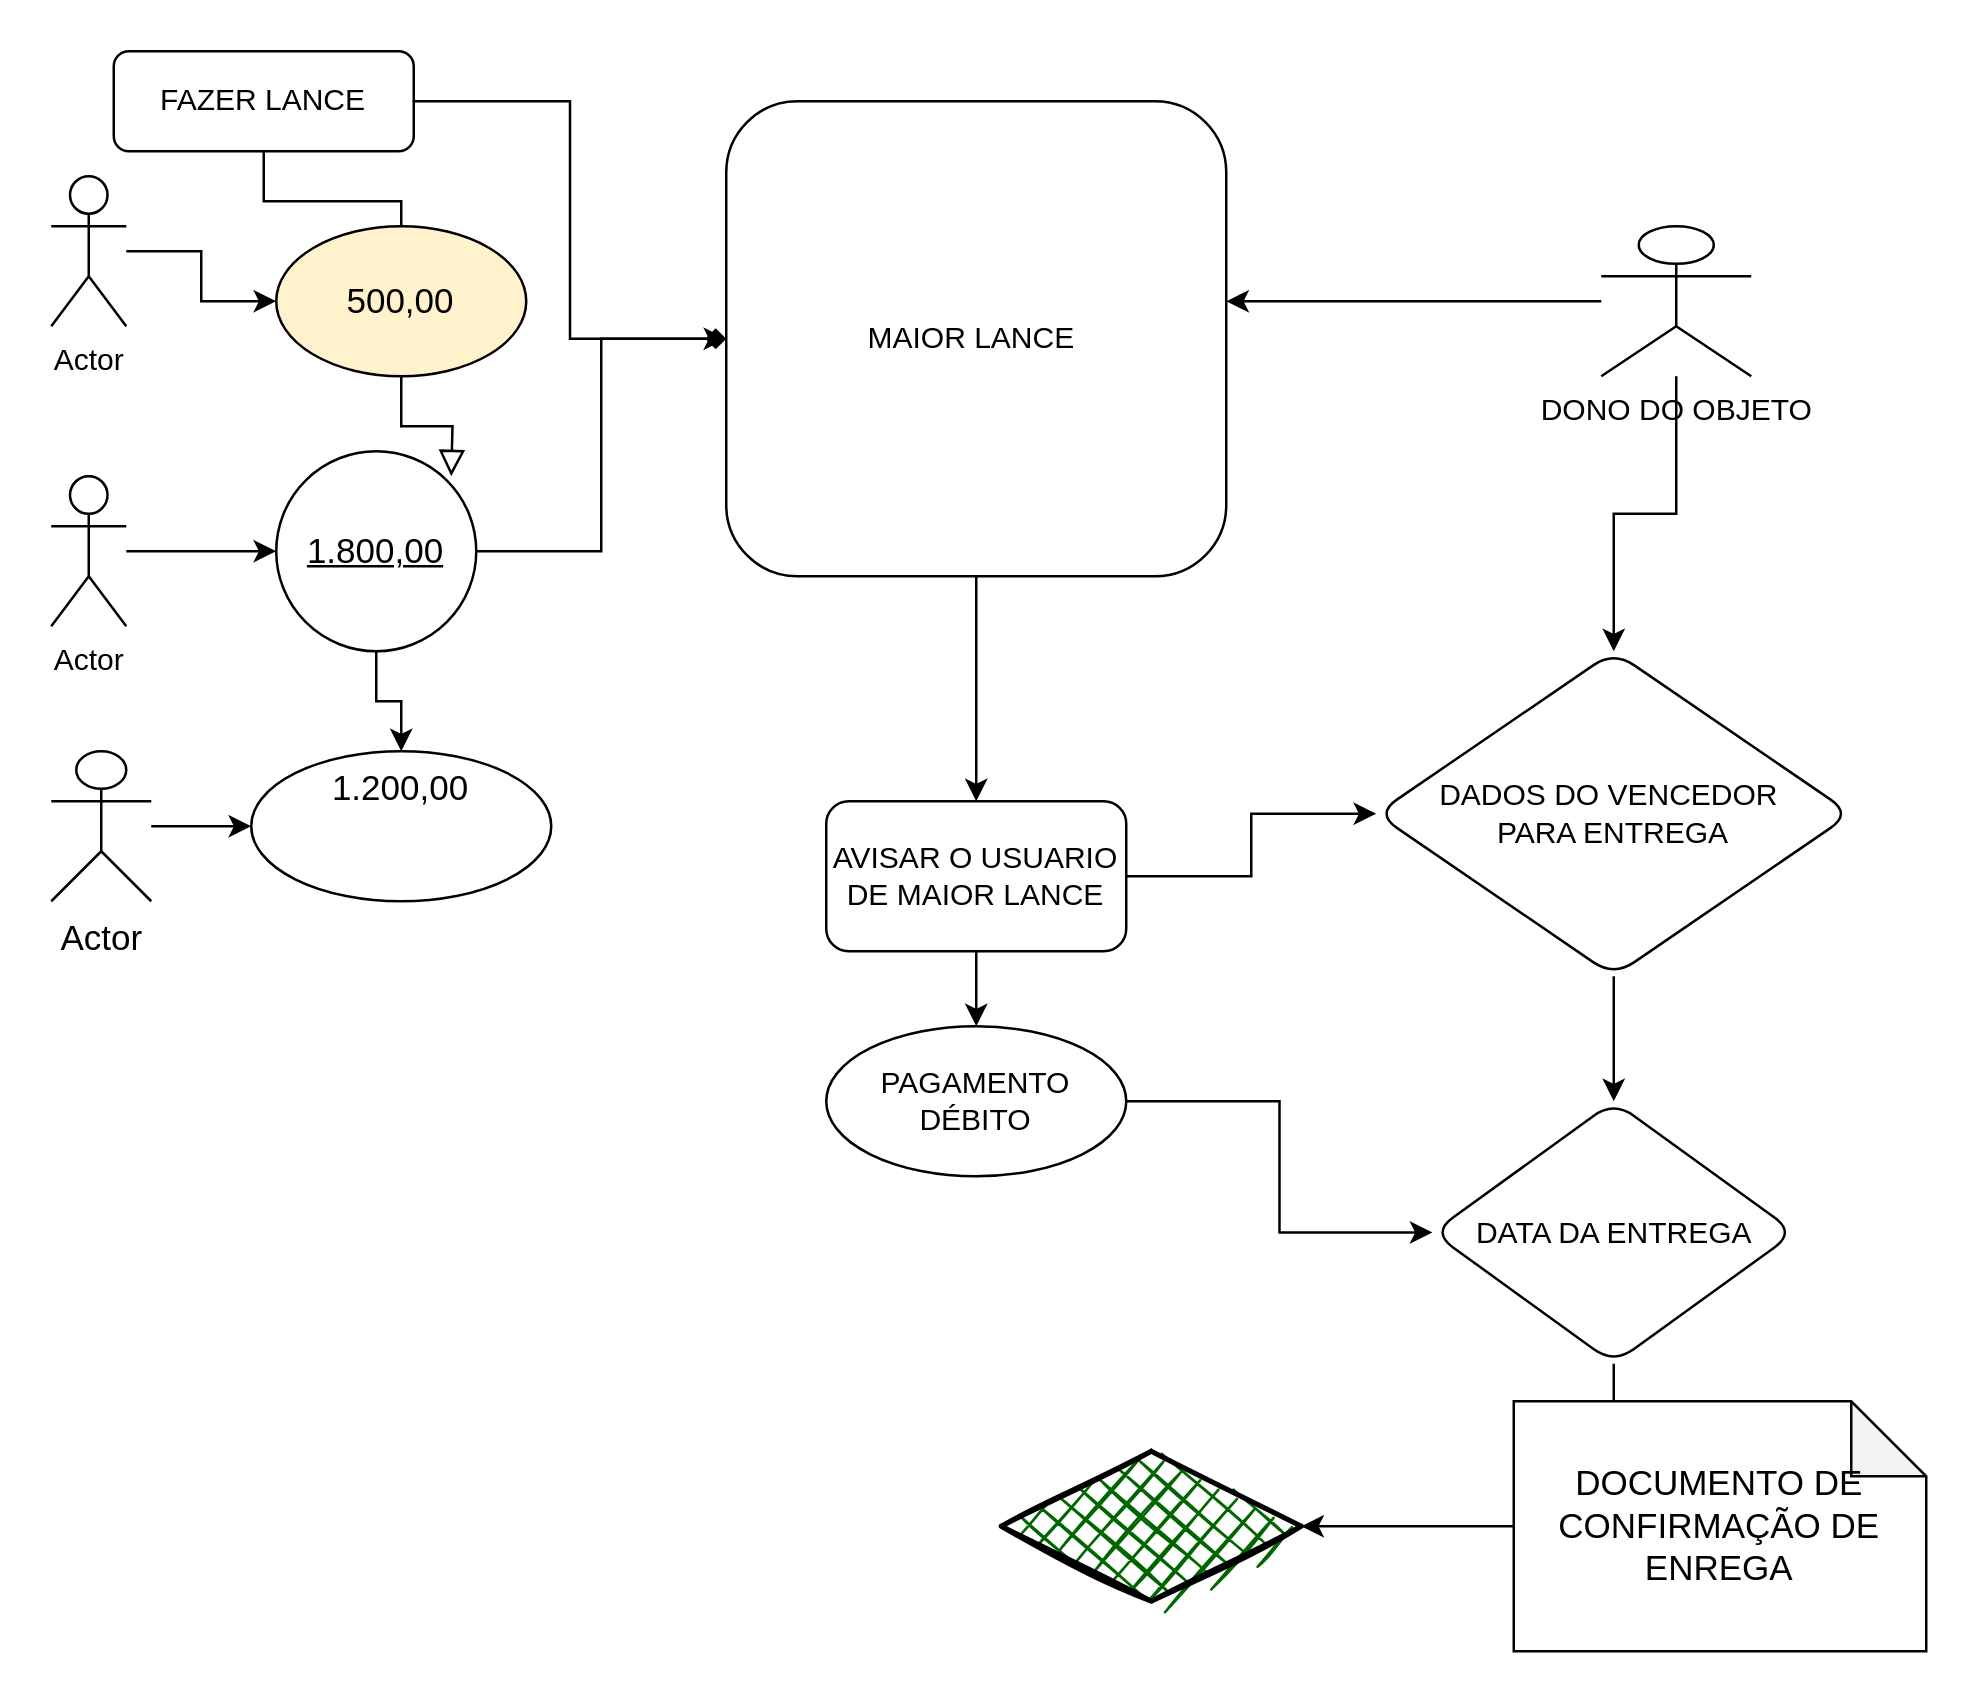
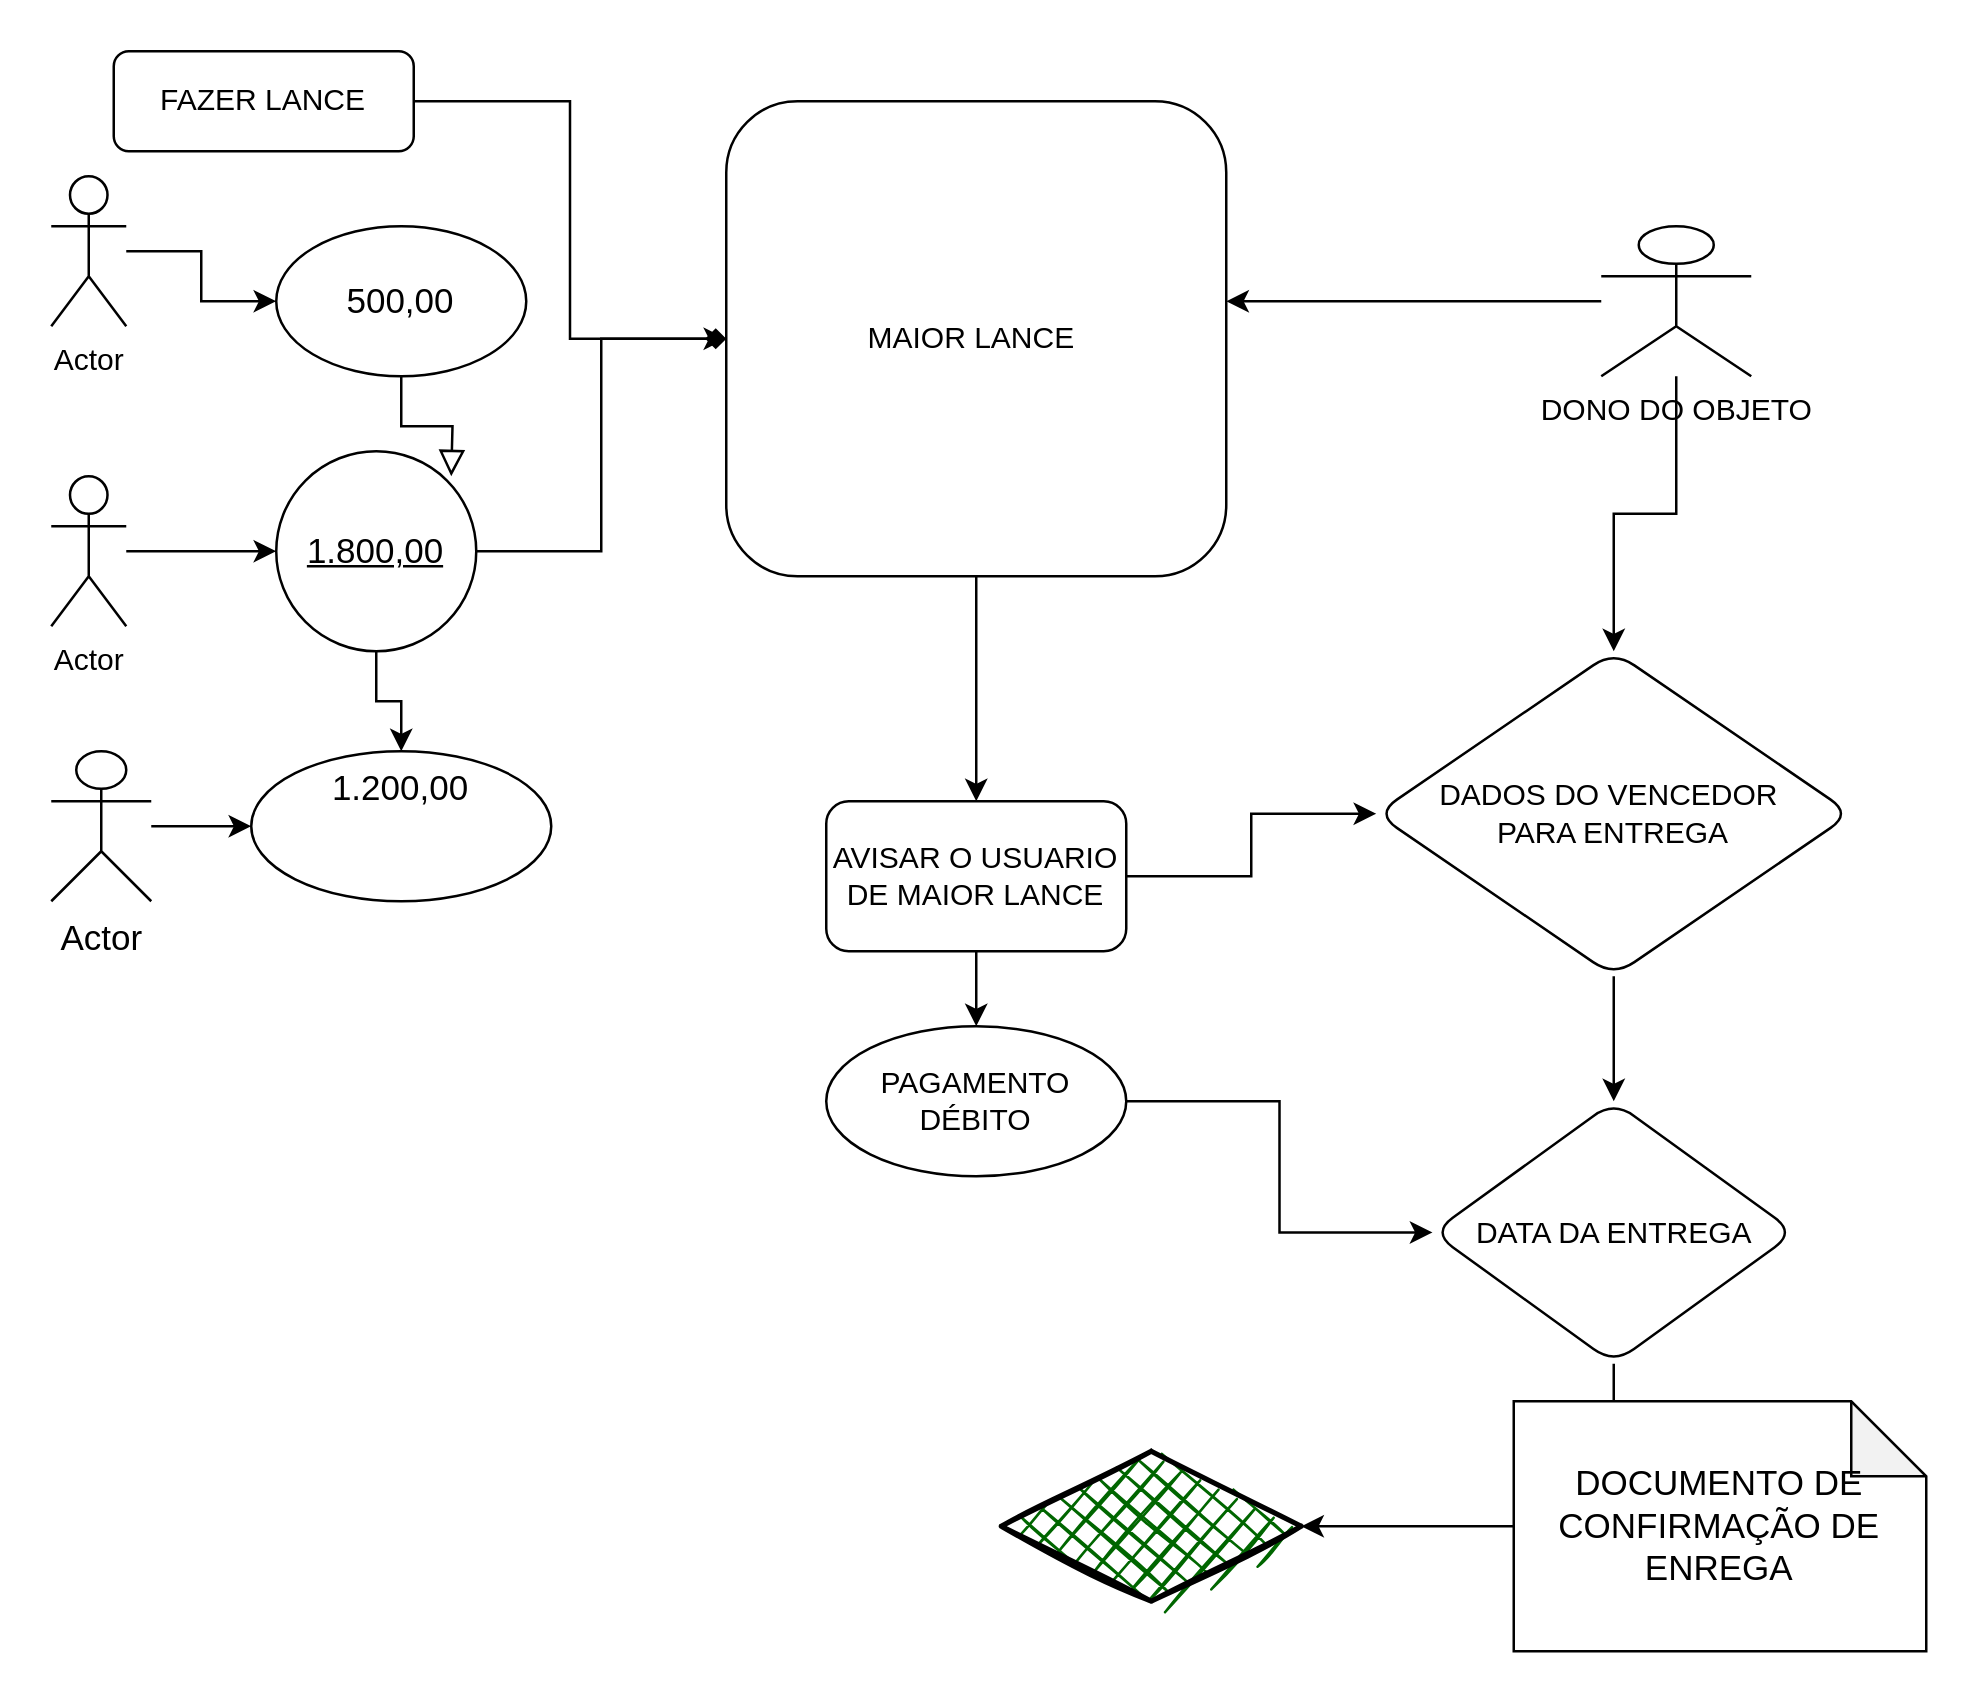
- <mxCell id="15" value="" style="rounded=0;html=1;jettySize=auto;orthogonalLoop=1;fontSize=11;endArrow=none;endFill=0;endSize=8;strokeWidth=1;shadow=0;labelBackgroundColor=none;edgeStyle=orthogonalEdgeStyle;" edge="1" parent="1" source="4" target="14"><mxGeometry relative="1" as="geometry"><mxPoint x="180" y="80" as="sourcePoint" /><mxPoint x="180" y="190" as="targetPoint" /></mxGeometry></mxCell>
- <mxCell id="14" value="500,00" style="ellipse;whiteSpace=wrap;html=1;fontSize=14;fillColor=#fff2cc;" vertex="1" parent="1"><mxGeometry x="110" y="90" width="100" height="60" as="geometry" /></mxCell>
+ <mxCell id="14" value="500,00" style="ellipse;whiteSpace=wrap;html=1;fontSize=14;" vertex="1" parent="1"><mxGeometry x="110" y="90" width="100" height="60" as="geometry" /></mxCell>
